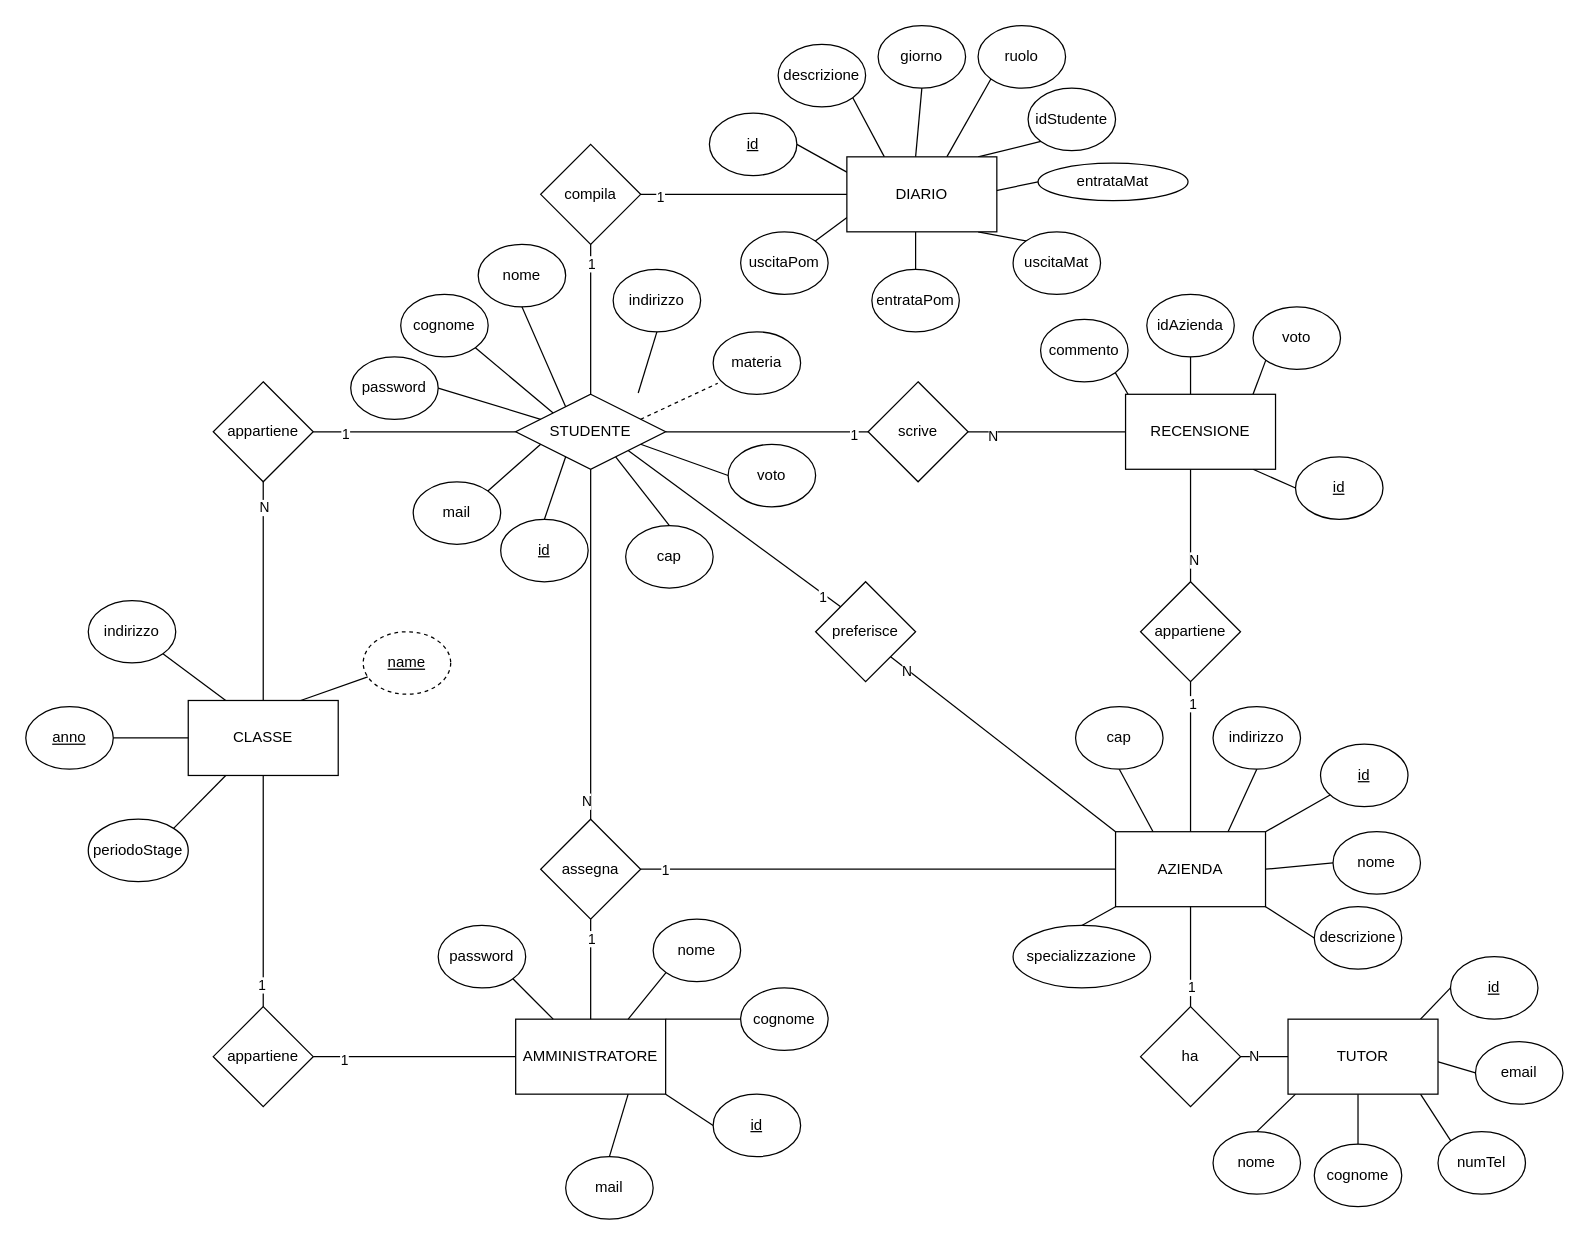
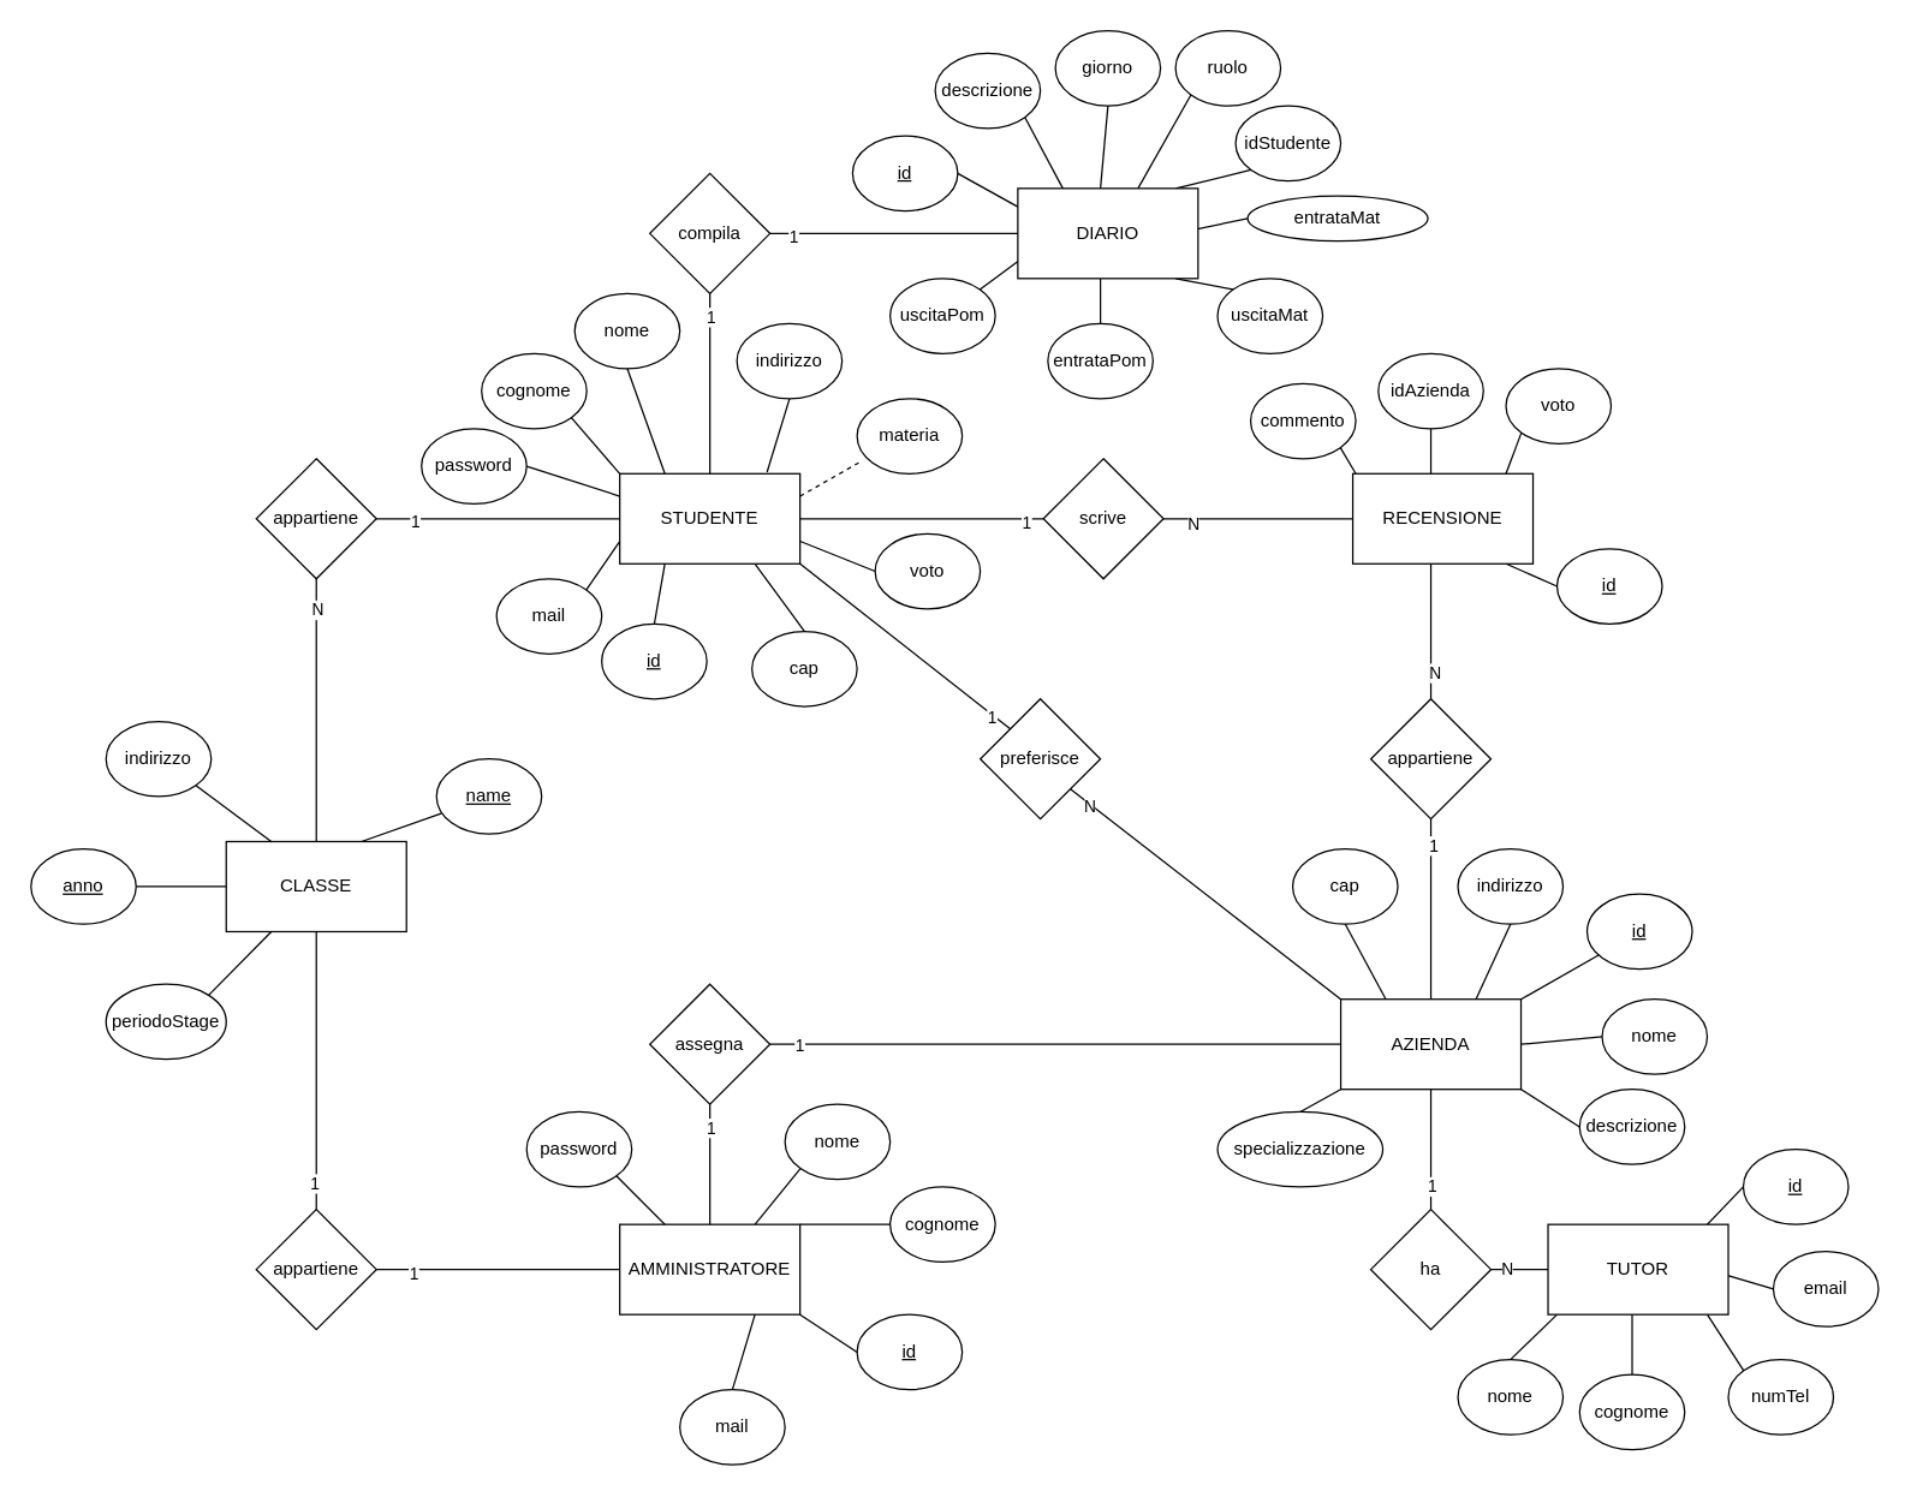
- <mxCell id="2" value="STUDENTE" style="rhombus;whiteSpace=wrap;html=1;" parent="1" vertex="1"><mxGeometry x="412" y="315" width="120" height="60" as="geometry" /></mxCell>
+ <mxCell id="2" value="STUDENTE" style="rounded=0;whiteSpace=wrap;html=1;" parent="1" vertex="1"><mxGeometry x="412" y="315" width="120" height="60" as="geometry" /></mxCell>
- <mxCell id="16" value="" style="endArrow=none;html=1;rounded=0;entryX=0.5;entryY=1;entryDx=0;entryDy=0;exitX=0.5;exitY=0;exitDx=0;exitDy=0;" parent="1" source="15" target="2" edge="1"><mxGeometry width="50" height="50" relative="1" as="geometry"><mxPoint x="841" y="595" as="sourcePoint" /><mxPoint x="891" y="545" as="targetPoint" /></mxGeometry></mxCell>
- <mxCell id="17" value="N" style="edgeLabel;html=1;align=center;verticalAlign=middle;resizable=0;points=[];" parent="16" vertex="1" connectable="0"><mxGeometry x="-0.891" y="4" relative="1" as="geometry"><mxPoint as="offset" /></mxGeometry></mxCell>
- <mxCell id="120" value="&lt;u&gt;name&lt;/u&gt;" style="ellipse;whiteSpace=wrap;html=1;dashed=1;" parent="1" vertex="1"><mxGeometry x="290" y="505" width="70" height="50" as="geometry" /></mxCell>
+ <mxCell id="120" value="&lt;u&gt;name&lt;/u&gt;" style="ellipse;whiteSpace=wrap;html=1;" parent="1" vertex="1"><mxGeometry x="290" y="505" width="70" height="50" as="geometry" /></mxCell>
